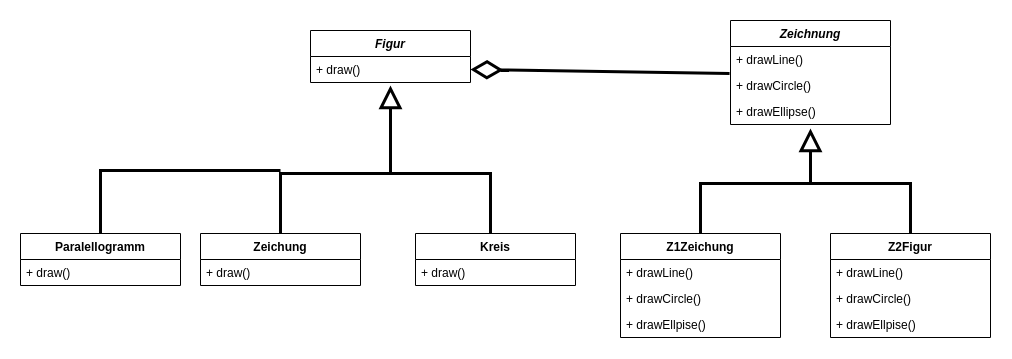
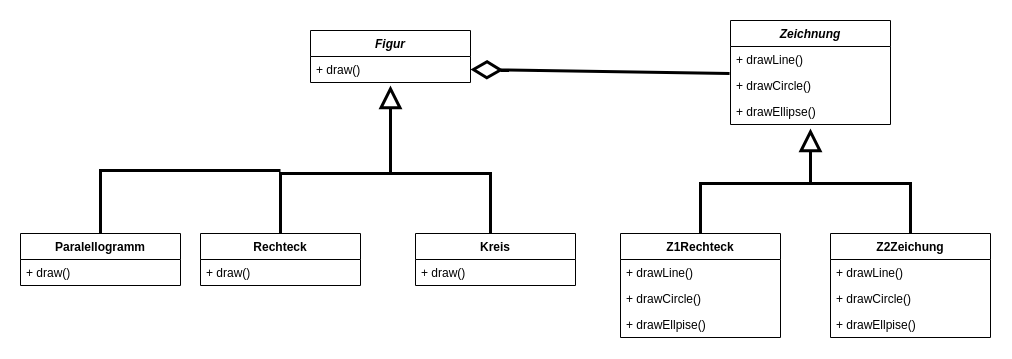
- <mxCell id="4" value="Zeichung" style="swimlane;fontStyle=1;align=center;verticalAlign=top;childLayout=stackLayout;horizontal=1;startSize=26;horizontalStack=0;resizeParent=1;resizeParentMax=0;resizeLast=0;collapsible=1;marginBottom=0;" vertex="1" parent="1"><mxGeometry x="200" y="233" width="160" height="52" as="geometry" /></mxCell>
+ <mxCell id="4" value="Rechteck" style="swimlane;fontStyle=1;align=center;verticalAlign=top;childLayout=stackLayout;horizontal=1;startSize=26;horizontalStack=0;resizeParent=1;resizeParentMax=0;resizeLast=0;collapsible=1;marginBottom=0;" vertex="1" parent="1"><mxGeometry x="200" y="233" width="160" height="52" as="geometry" /></mxCell>
- <mxCell id="14" value="Z1Zeichung" style="swimlane;fontStyle=1;align=center;verticalAlign=top;childLayout=stackLayout;horizontal=1;startSize=26;horizontalStack=0;resizeParent=1;resizeParentMax=0;resizeLast=0;collapsible=1;marginBottom=0;" vertex="1" parent="1"><mxGeometry x="620" y="233" width="160" height="104" as="geometry" /></mxCell>
+ <mxCell id="14" value="Z1Rechteck" style="swimlane;fontStyle=1;align=center;verticalAlign=top;childLayout=stackLayout;horizontal=1;startSize=26;horizontalStack=0;resizeParent=1;resizeParentMax=0;resizeLast=0;collapsible=1;marginBottom=0;" vertex="1" parent="1"><mxGeometry x="620" y="233" width="160" height="104" as="geometry" /></mxCell>
- <mxCell id="18" value="Z2Figur" style="swimlane;fontStyle=1;align=center;verticalAlign=top;childLayout=stackLayout;horizontal=1;startSize=26;horizontalStack=0;resizeParent=1;resizeParentMax=0;resizeLast=0;collapsible=1;marginBottom=0;" vertex="1" parent="1"><mxGeometry x="830" y="233" width="160" height="104" as="geometry" /></mxCell>
+ <mxCell id="18" value="Z2Zeichung" style="swimlane;fontStyle=1;align=center;verticalAlign=top;childLayout=stackLayout;horizontal=1;startSize=26;horizontalStack=0;resizeParent=1;resizeParentMax=0;resizeLast=0;collapsible=1;marginBottom=0;" vertex="1" parent="1"><mxGeometry x="830" y="233" width="160" height="104" as="geometry" /></mxCell>
